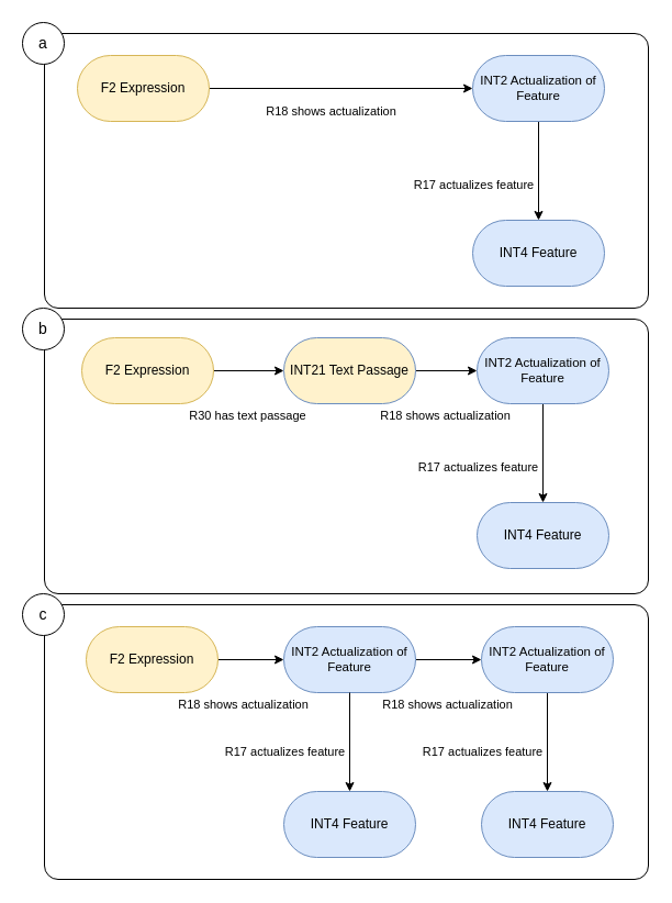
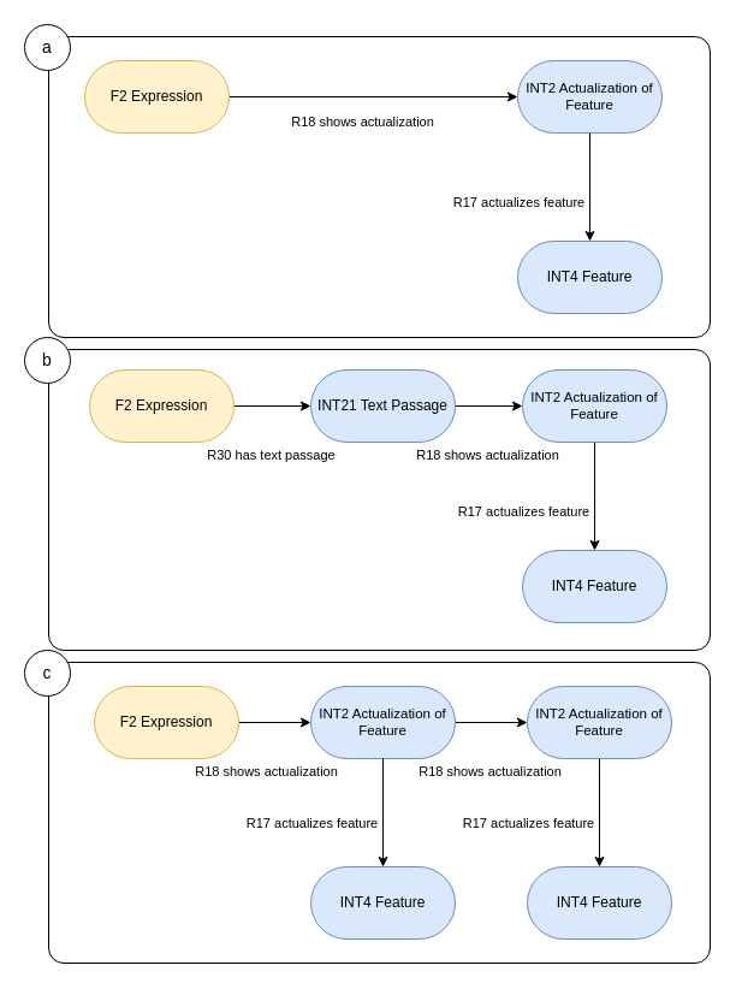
- <mxCell id="15" value="INT21 Text Passage" style="rounded=1;html=1;perimeterSpacing=0;arcSize=50;whiteSpace=wrap;fontFamily=Helvetica;spacingTop=0;spacingBottom=0;spacing=2;fillColor=#fff2cc;strokeColor=#6c8ebf;fontSize=12;" parent="1" vertex="1"><mxGeometry x="258" y="307" width="120" height="60" as="geometry" /></mxCell>
+ <mxCell id="15" value="INT21 Text Passage" style="rounded=1;html=1;perimeterSpacing=0;arcSize=50;whiteSpace=wrap;fontFamily=Helvetica;spacingTop=0;spacingBottom=0;spacing=2;fillColor=#dae8fc;strokeColor=#6c8ebf;fontSize=12;" parent="1" vertex="1"><mxGeometry x="258" y="307" width="120" height="60" as="geometry" /></mxCell>
